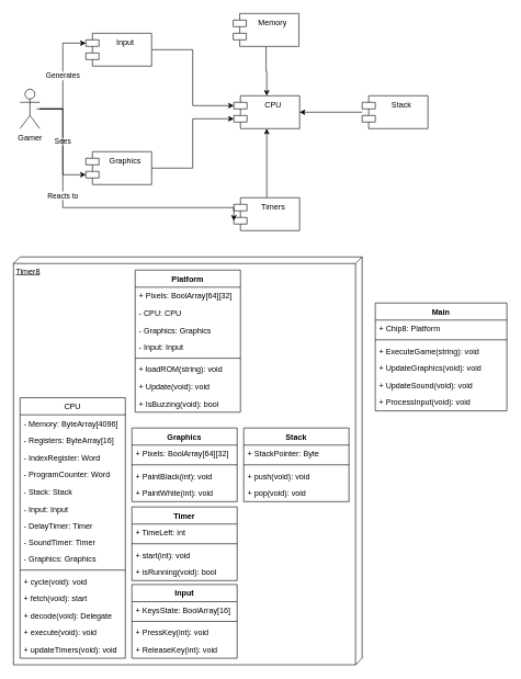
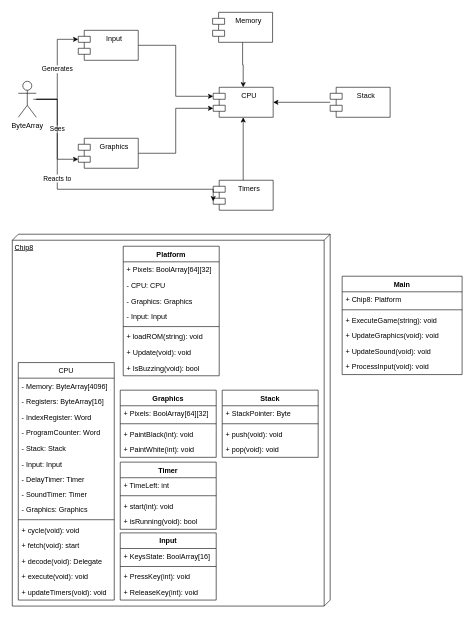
- <mxCell id="16" value="Gamer" style="shape=umlActor;verticalLabelPosition=bottom;verticalAlign=top;html=1;" parent="1" vertex="1"><mxGeometry x="30" y="135" width="30" height="60" as="geometry" /></mxCell>
+ <mxCell id="16" value="ByteArray" style="shape=umlActor;verticalLabelPosition=bottom;verticalAlign=top;html=1;" parent="1" vertex="1"><mxGeometry x="30" y="135" width="30" height="60" as="geometry" /></mxCell>
- <mxCell id="18" value="Timer8" style="verticalAlign=top;align=left;spacingTop=8;spacingLeft=2;spacingRight=12;shape=cube;size=10;direction=south;fontStyle=4;html=1;" parent="17" vertex="1"><mxGeometry width="530" height="620" as="geometry" /></mxCell>
+ <mxCell id="18" value="Chip8" style="verticalAlign=top;align=left;spacingTop=8;spacingLeft=2;spacingRight=12;shape=cube;size=10;direction=south;fontStyle=4;html=1;" parent="17" vertex="1"><mxGeometry width="530" height="620" as="geometry" /></mxCell>
